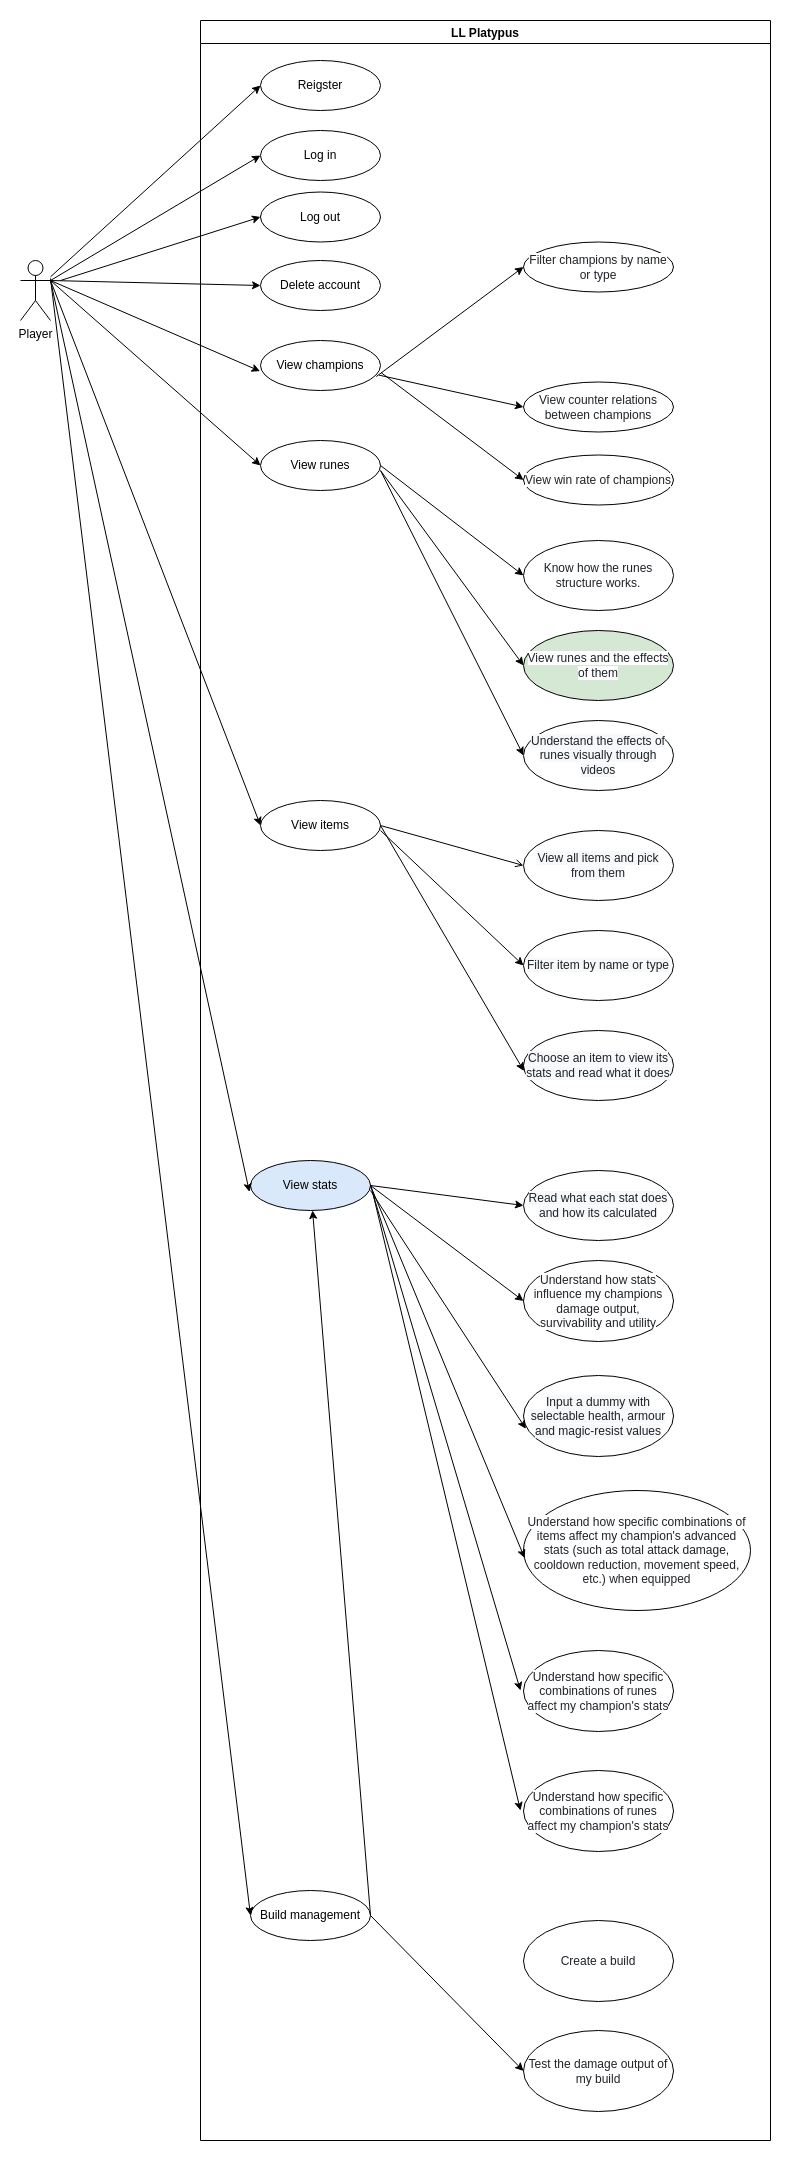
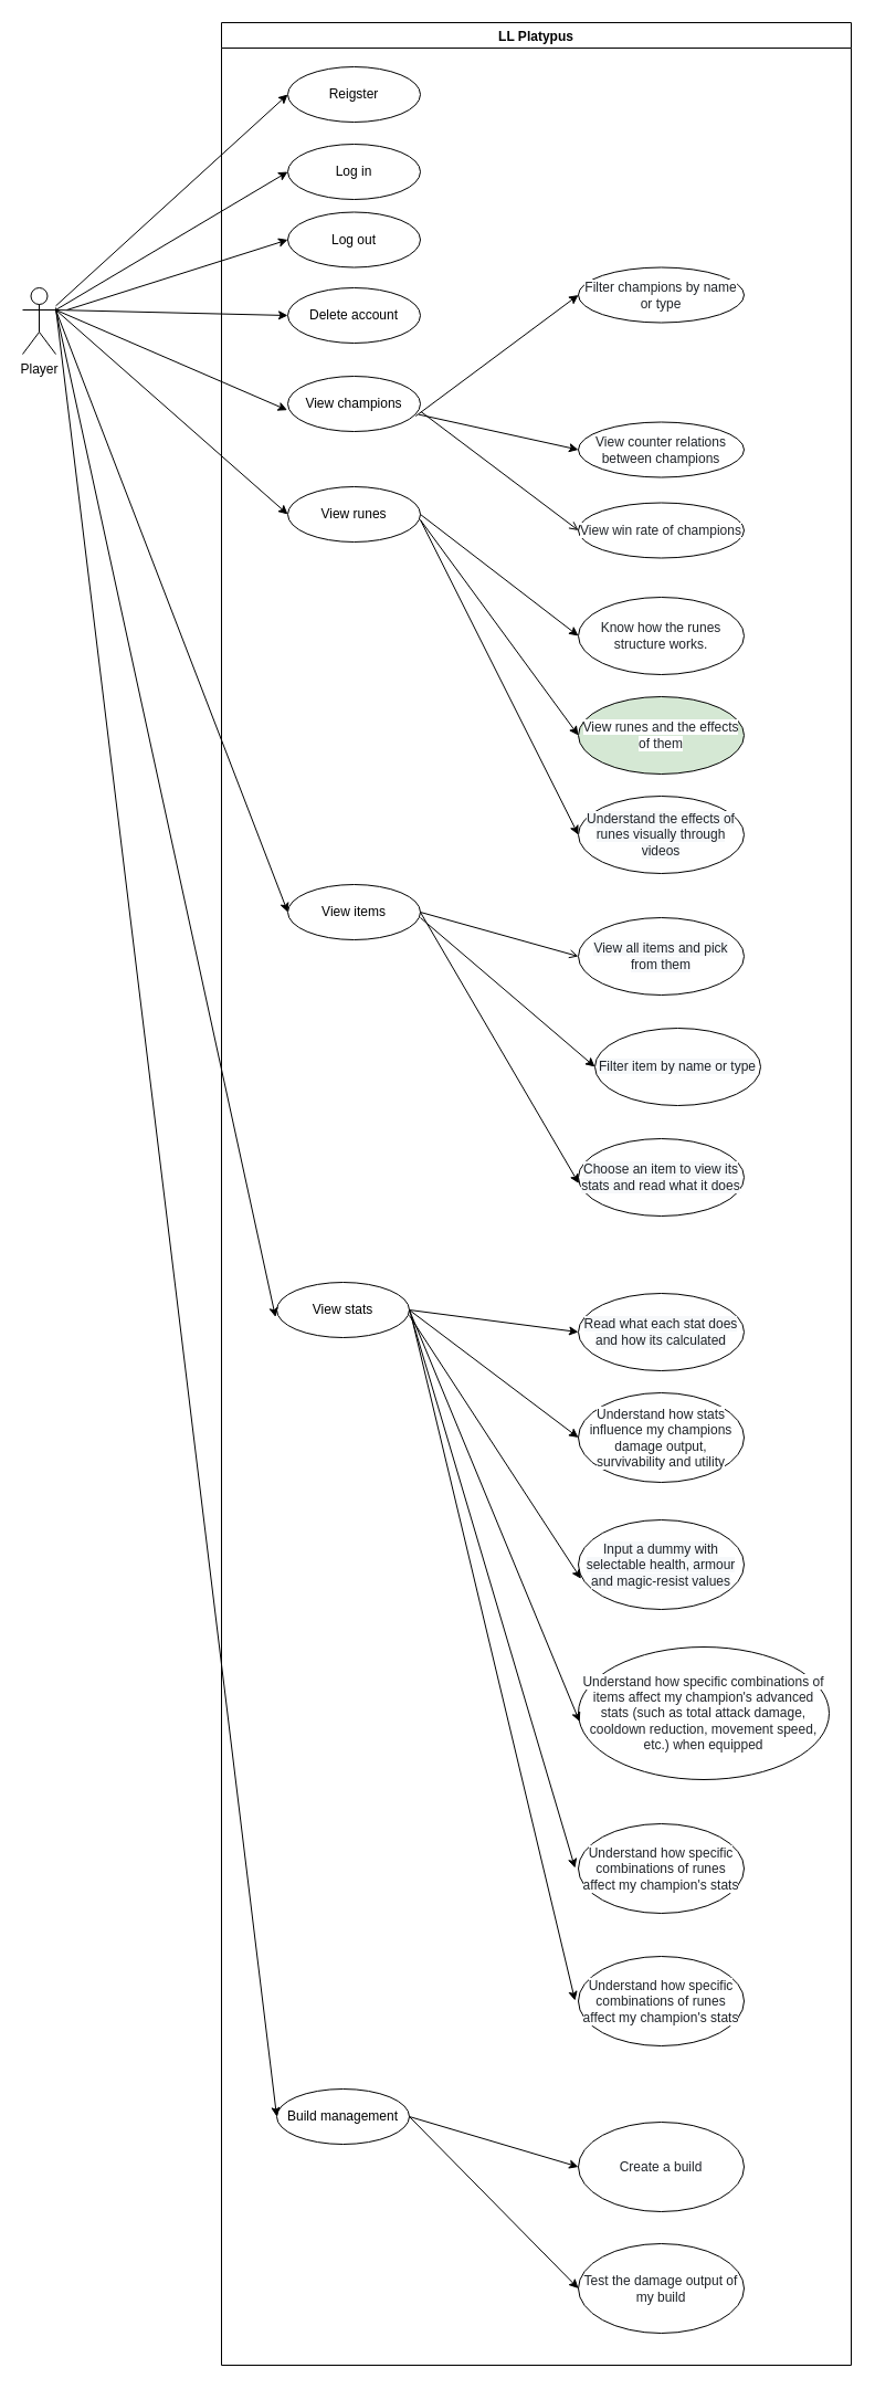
- <mxCell id="12" value="" style="endArrow=classic;html=1;rounded=0;fontSize=12;exitX=1.004;exitY=0.64;exitDx=0;exitDy=0;exitPerimeter=0;entryX=0;entryY=0.5;entryDx=0;entryDy=0;" edge="1" parent="3" source="6" target="11"><mxGeometry width="50" height="50" relative="1" as="geometry"><mxPoint x="240" y="320" as="sourcePoint" /><mxPoint x="320" y="330" as="targetPoint" /></mxGeometry></mxCell>
+ <mxCell id="12" value="" style="endArrow=open;html=1;rounded=0;fontSize=12;exitX=1.004;exitY=0.64;exitDx=0;exitDy=0;exitPerimeter=0;entryX=0;entryY=0.5;entryDx=0;entryDy=0;" edge="1" parent="3" source="6" target="11"><mxGeometry width="50" height="50" relative="1" as="geometry"><mxPoint x="240" y="320" as="sourcePoint" /><mxPoint x="320" y="330" as="targetPoint" /></mxGeometry></mxCell>
- <mxCell id="24" value="&lt;span style=&quot;color: rgb(31 , 35 , 40) ; font-family: , &amp;#34;blinkmacsystemfont&amp;#34; , &amp;#34;segoe ui&amp;#34; , &amp;#34;noto sans&amp;#34; , &amp;#34;helvetica&amp;#34; , &amp;#34;arial&amp;#34; , sans-serif , &amp;#34;apple color emoji&amp;#34; , &amp;#34;segoe ui emoji&amp;#34; ; background-color: rgb(246 , 248 , 250)&quot;&gt;&lt;font style=&quot;font-size: 12px&quot;&gt;Filter item by name or type&lt;/font&gt;&lt;/span&gt;" style="ellipse;whiteSpace=wrap;html=1;" vertex="1" parent="3"><mxGeometry x="323" y="910" width="150" height="70" as="geometry" /></mxCell>
+ <mxCell id="24" value="&lt;span style=&quot;color: rgb(31 , 35 , 40) ; font-family: , &amp;#34;blinkmacsystemfont&amp;#34; , &amp;#34;segoe ui&amp;#34; , &amp;#34;noto sans&amp;#34; , &amp;#34;helvetica&amp;#34; , &amp;#34;arial&amp;#34; , sans-serif , &amp;#34;apple color emoji&amp;#34; , &amp;#34;segoe ui emoji&amp;#34; ; background-color: rgb(246 , 248 , 250)&quot;&gt;&lt;font style=&quot;font-size: 12px&quot;&gt;Filter item by name or type&lt;/font&gt;&lt;/span&gt;" style="ellipse;whiteSpace=wrap;html=1;" vertex="1" parent="3"><mxGeometry x="338" y="910" width="150" height="70" as="geometry" /></mxCell>
- <mxCell id="27" value="View stats" style="ellipse;whiteSpace=wrap;html=1;fillColor=#dae8fc;" vertex="1" parent="3"><mxGeometry x="50" y="1140" width="120" height="50" as="geometry" /></mxCell>
+ <mxCell id="27" value="View stats" style="ellipse;whiteSpace=wrap;html=1;" vertex="1" parent="3"><mxGeometry x="50" y="1140" width="120" height="50" as="geometry" /></mxCell>
- <mxCell id="39" value="" style="endArrow=classic;html=1;rounded=0;fontSize=12;exitX=1;exitY=0.5;exitDx=0;exitDy=0;" edge="1" parent="3" source="37" target="27"><mxGeometry width="50" height="50" relative="1" as="geometry"><mxPoint x="270" y="1800" as="sourcePoint" /><mxPoint x="320" y="1750" as="targetPoint" /></mxGeometry></mxCell>
+ <mxCell id="39" value="" style="endArrow=classic;html=1;rounded=0;fontSize=12;exitX=1;exitY=0.5;exitDx=0;exitDy=0;entryX=0;entryY=0.5;entryDx=0;entryDy=0;" edge="1" parent="3" source="37" target="38"><mxGeometry width="50" height="50" relative="1" as="geometry"><mxPoint x="270" y="1800" as="sourcePoint" /><mxPoint x="320" y="1750" as="targetPoint" /></mxGeometry></mxCell>
